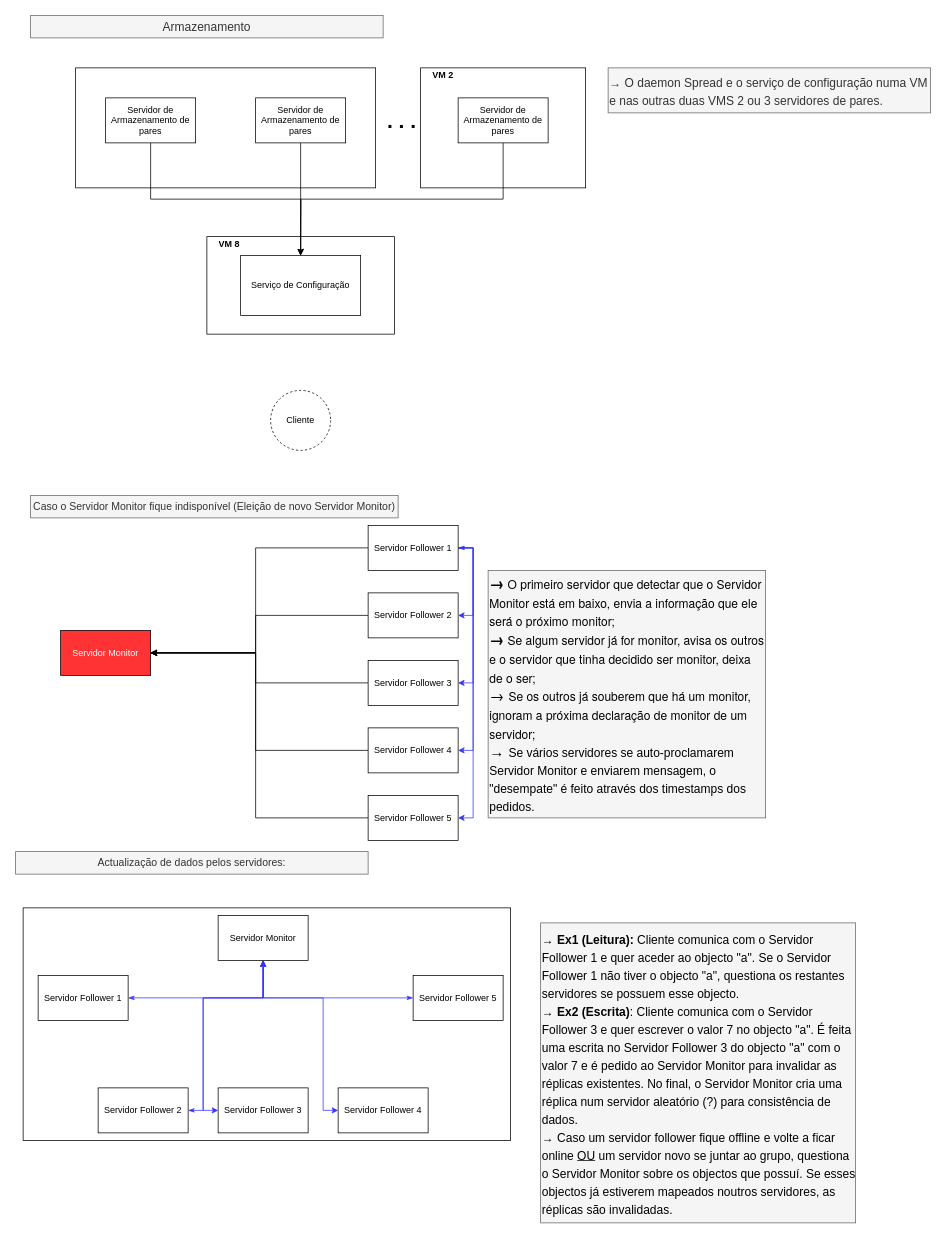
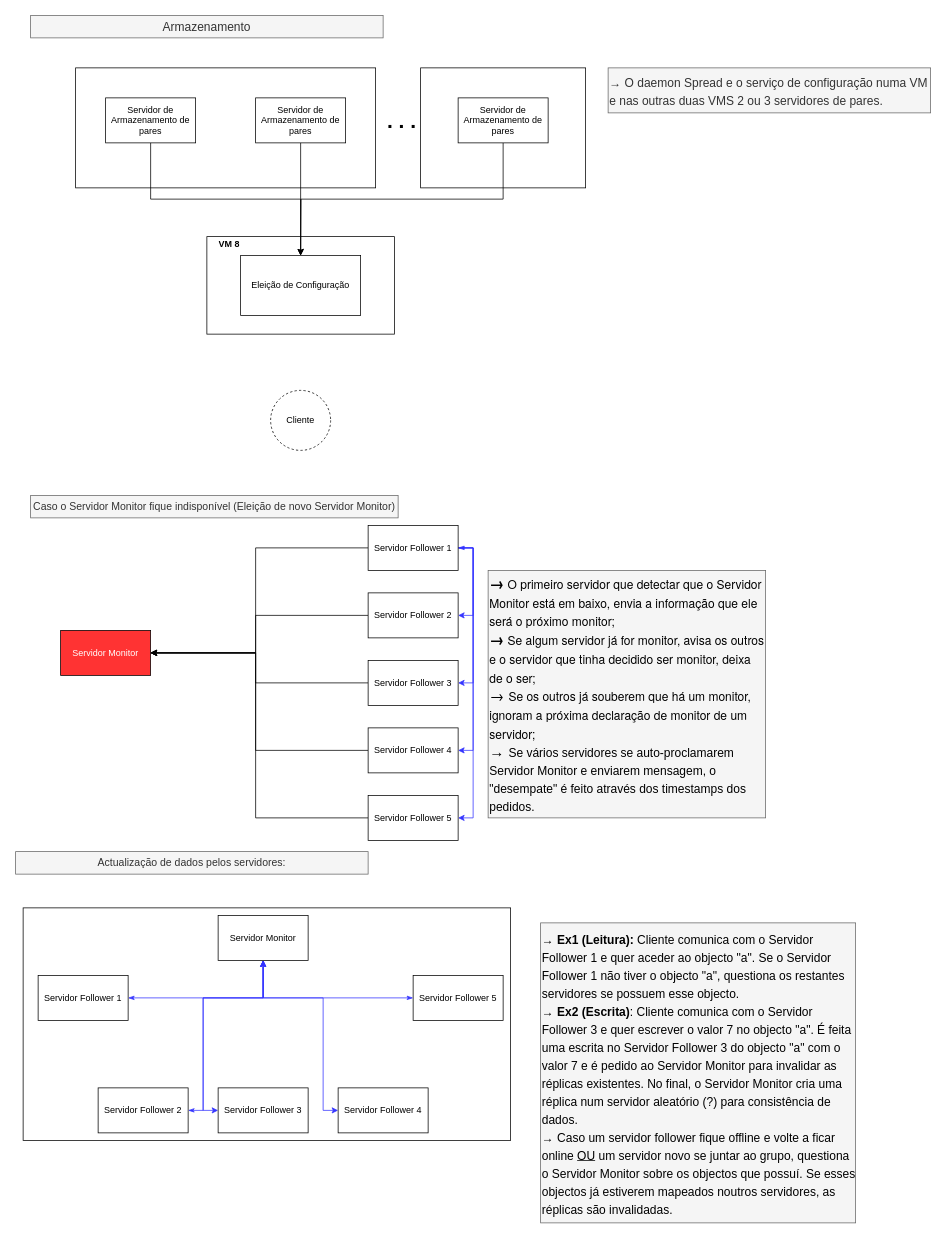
- <mxCell id="14" value="&lt;h1 style=&quot;font-size: 12px&quot;&gt;VM 2&lt;/h1&gt;" style="text;html=1;strokeColor=none;fillColor=none;spacing=5;spacingTop=-20;whiteSpace=wrap;overflow=hidden;rounded=0;fontSize=28;verticalAlign=middle;align=center;" parent="1" vertex="1"><mxGeometry x="560" y="90" width="60" height="40" as="geometry" /></mxCell>
- <mxCell id="6" value="Serviço de Configuração" style="rounded=0;whiteSpace=wrap;html=1;" parent="1" vertex="1"><mxGeometry x="320" y="340" width="160" height="80" as="geometry" /></mxCell>
+ <mxCell id="6" value="Eleição de Configuração" style="rounded=0;whiteSpace=wrap;html=1;" parent="1" vertex="1"><mxGeometry x="320" y="340" width="160" height="80" as="geometry" /></mxCell>
